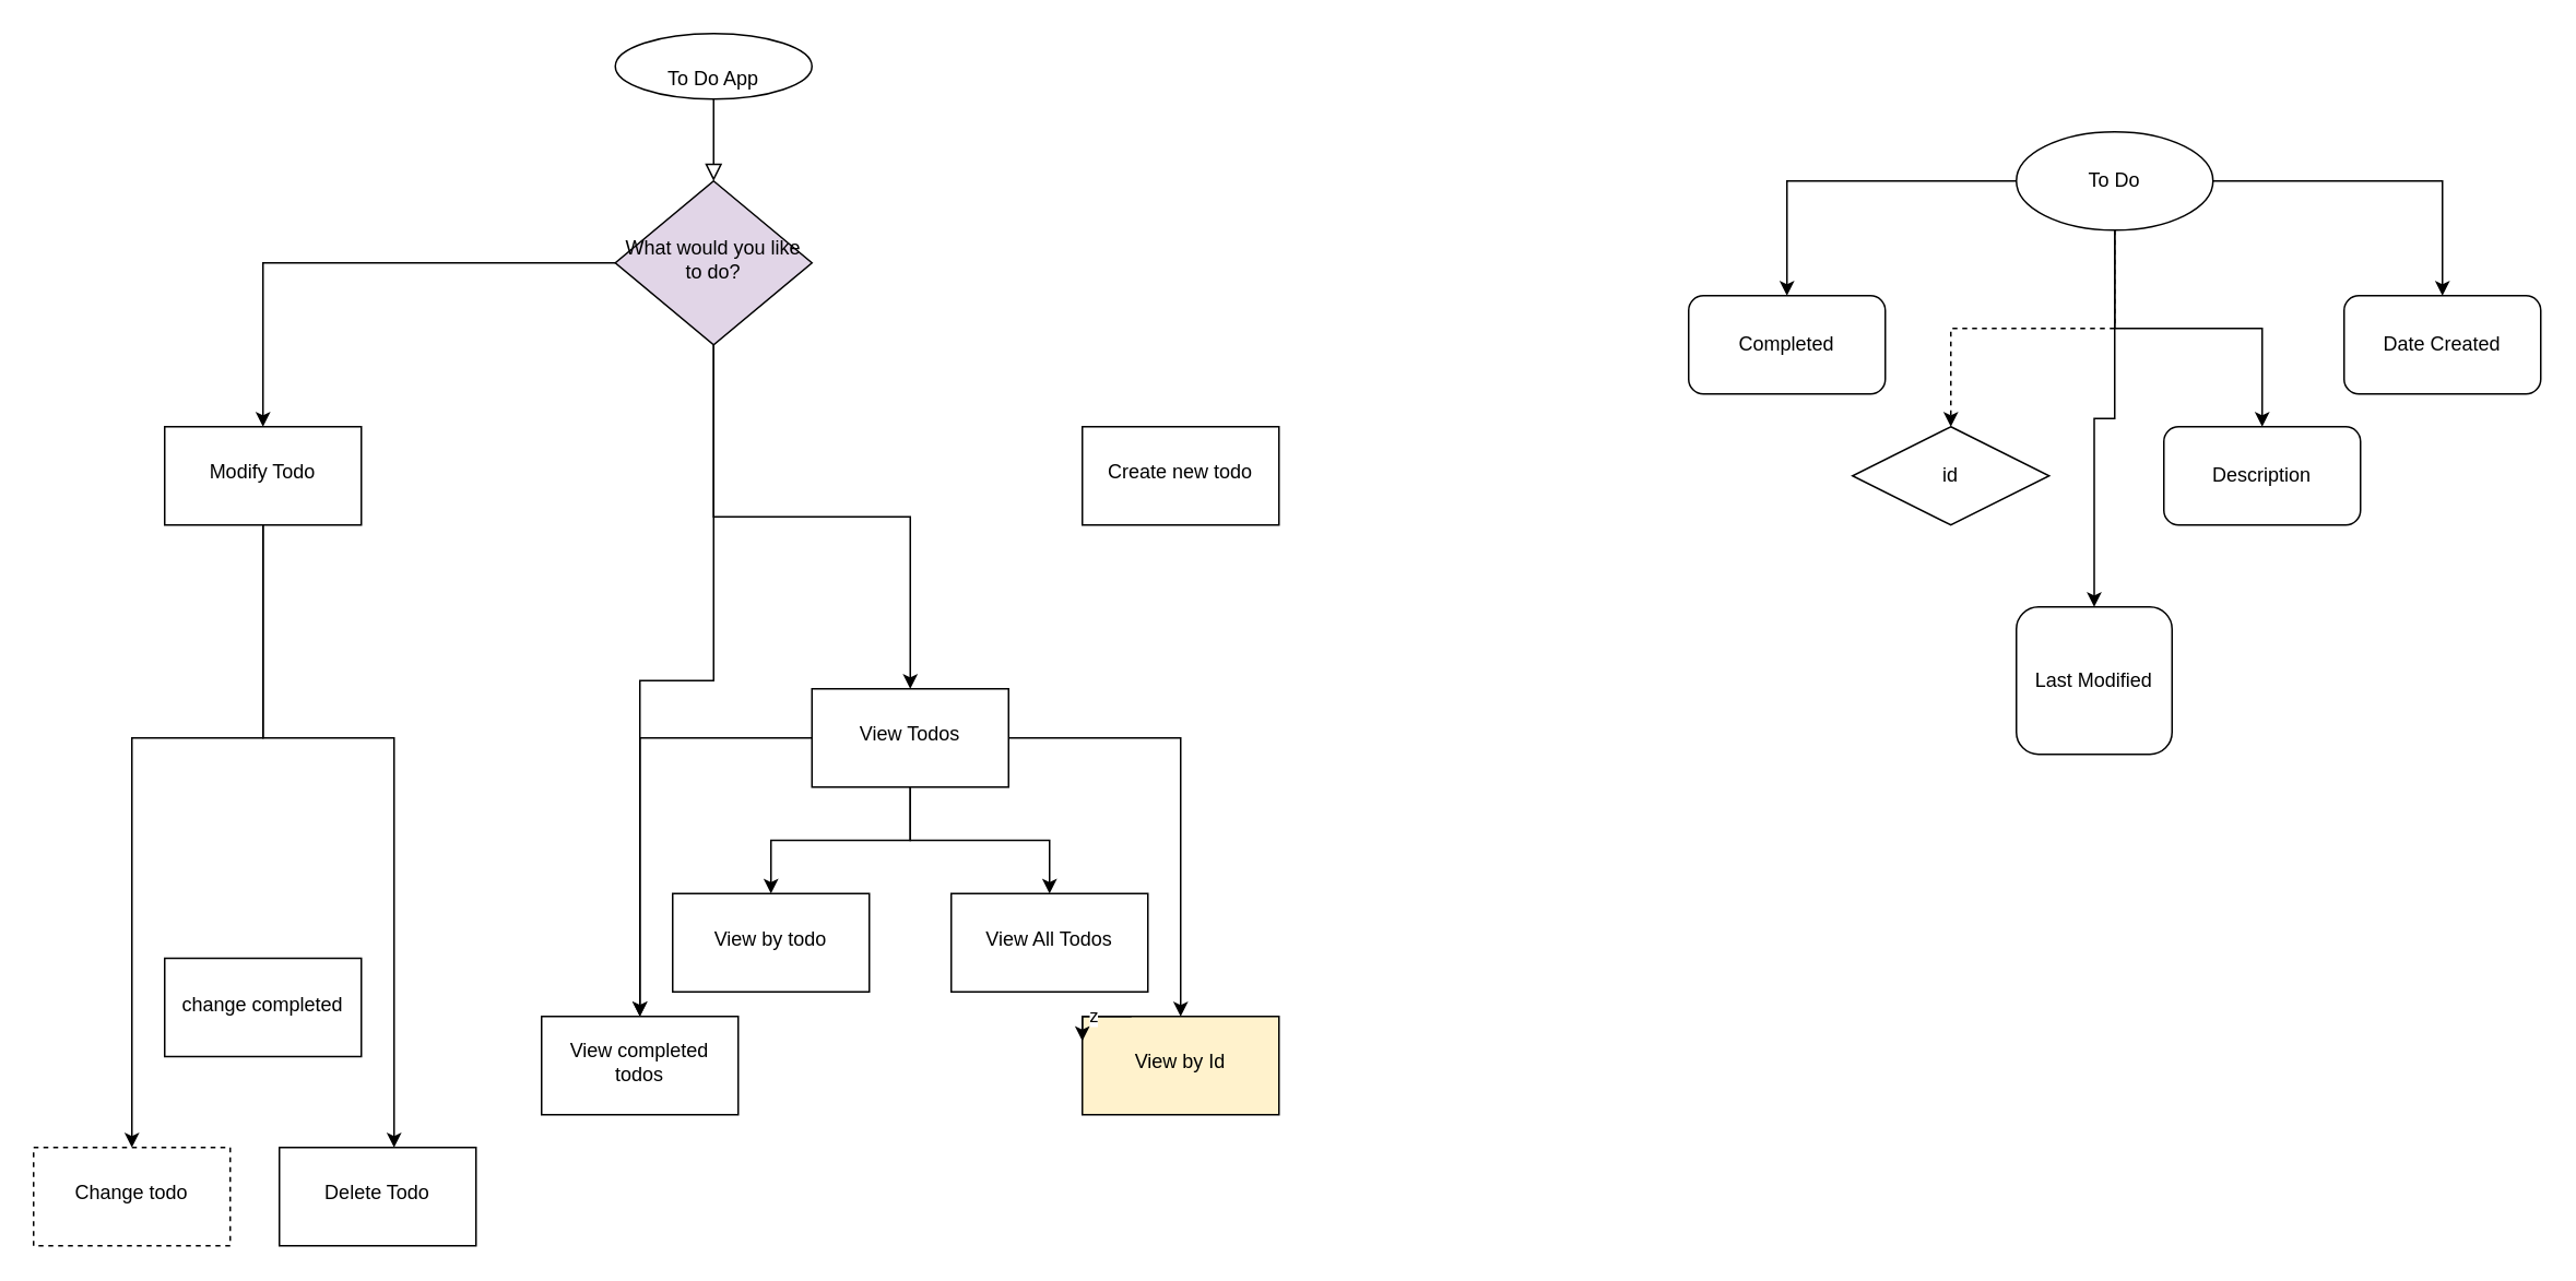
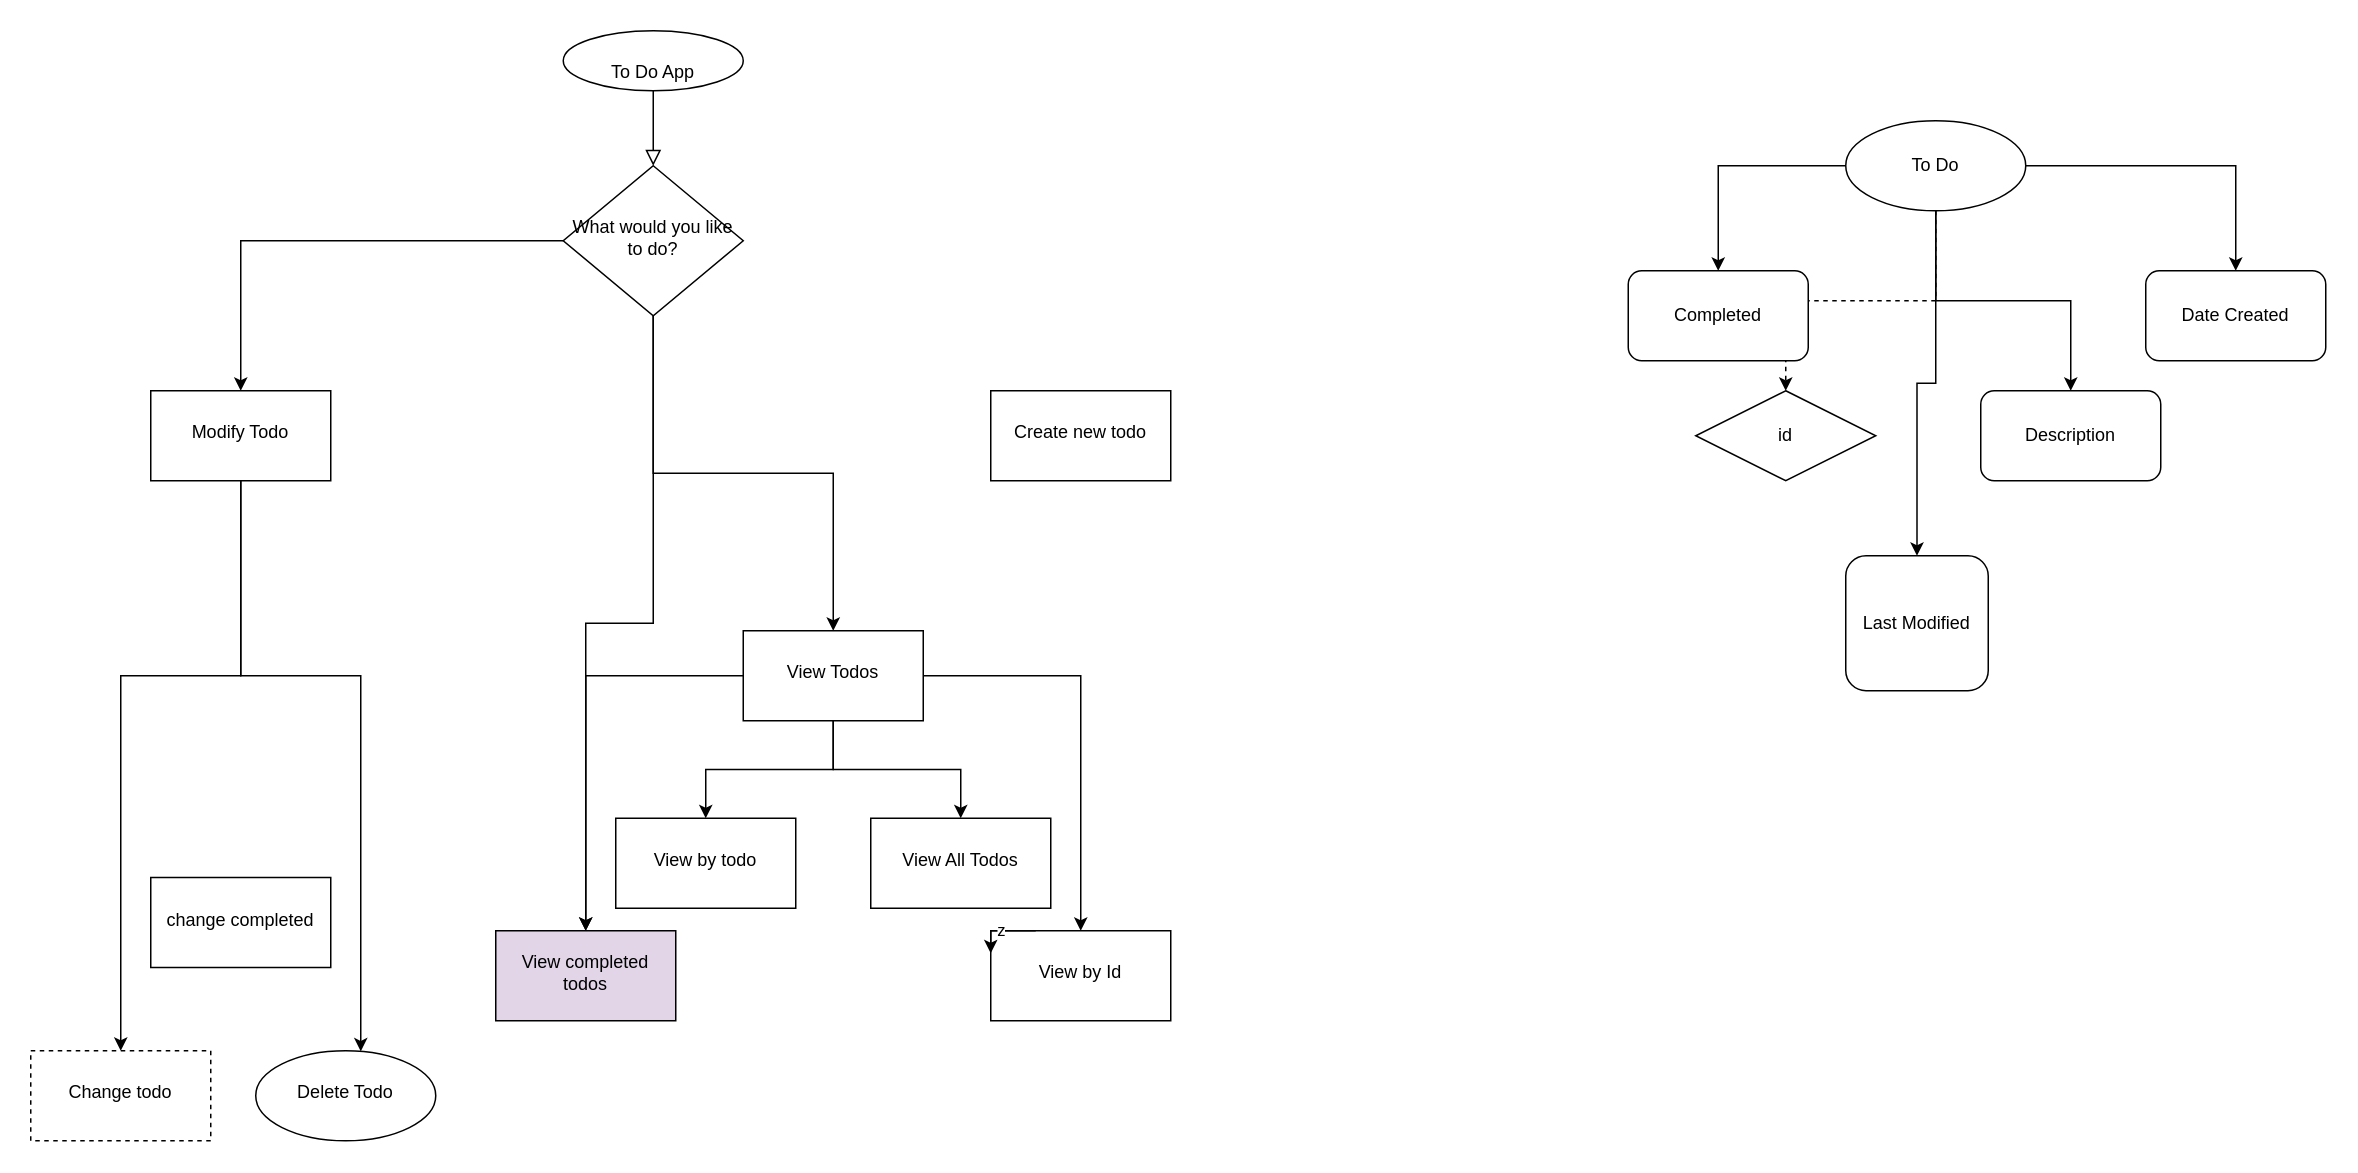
- <mxCell id="7" value="What would you like to do?" style="rhombus;whiteSpace=wrap;html=1;shadow=0;fontFamily=Helvetica;fontSize=12;align=center;strokeWidth=1;spacing=6;spacingTop=-4;fillColor=#e1d5e7;" parent="1" vertex="1"><mxGeometry x="375" y="110" width="120" height="100" as="geometry" /></mxCell>
+ <mxCell id="7" value="What would you like to do?" style="rhombus;whiteSpace=wrap;html=1;shadow=0;fontFamily=Helvetica;fontSize=12;align=center;strokeWidth=1;spacing=6;spacingTop=-4;" parent="1" vertex="1"><mxGeometry x="375" y="110" width="120" height="100" as="geometry" /></mxCell>
- <mxCell id="25" value="Completed" style="whiteSpace=wrap;html=1;rounded=1;" parent="1" vertex="1"><mxGeometry x="1030" y="180" width="120" height="60" as="geometry" /></mxCell>
+ <mxCell id="25" value="Completed" style="whiteSpace=wrap;html=1;rounded=1;" parent="1" vertex="1"><mxGeometry x="1085" y="180" width="120" height="60" as="geometry" /></mxCell>
- <mxCell id="30" value="View completed todos" style="whiteSpace=wrap;html=1;shadow=0;strokeWidth=1;spacing=6;spacingTop=-4;" parent="1" vertex="1"><mxGeometry x="330" y="620" width="120" height="60" as="geometry" /></mxCell>
+ <mxCell id="30" value="View completed todos" style="whiteSpace=wrap;html=1;shadow=0;strokeWidth=1;spacing=6;spacingTop=-4;fillColor=#e1d5e7;" parent="1" vertex="1"><mxGeometry x="330" y="620" width="120" height="60" as="geometry" /></mxCell>
- <mxCell id="29" value="View by Id" style="whiteSpace=wrap;html=1;shadow=0;strokeWidth=1;spacing=6;spacingTop=-4;fillColor=#fff2cc;" parent="1" vertex="1"><mxGeometry x="660" y="620" width="120" height="60" as="geometry" /></mxCell>
+ <mxCell id="29" value="View by Id" style="whiteSpace=wrap;html=1;shadow=0;strokeWidth=1;spacing=6;spacingTop=-4;" parent="1" vertex="1"><mxGeometry x="660" y="620" width="120" height="60" as="geometry" /></mxCell>
- <mxCell id="35" value="Delete Todo" style="whiteSpace=wrap;html=1;shadow=0;strokeWidth=1;spacing=6;spacingTop=-4;" parent="1" vertex="1"><mxGeometry x="170" y="700" width="120" height="60" as="geometry" /></mxCell>
+ <mxCell id="35" value="Delete Todo" style="ellipse;whiteSpace=wrap;html=1;shadow=0;strokeWidth=1;spacing=6;spacingTop=-4;" parent="1" vertex="1"><mxGeometry x="170" y="700" width="120" height="60" as="geometry" /></mxCell>
